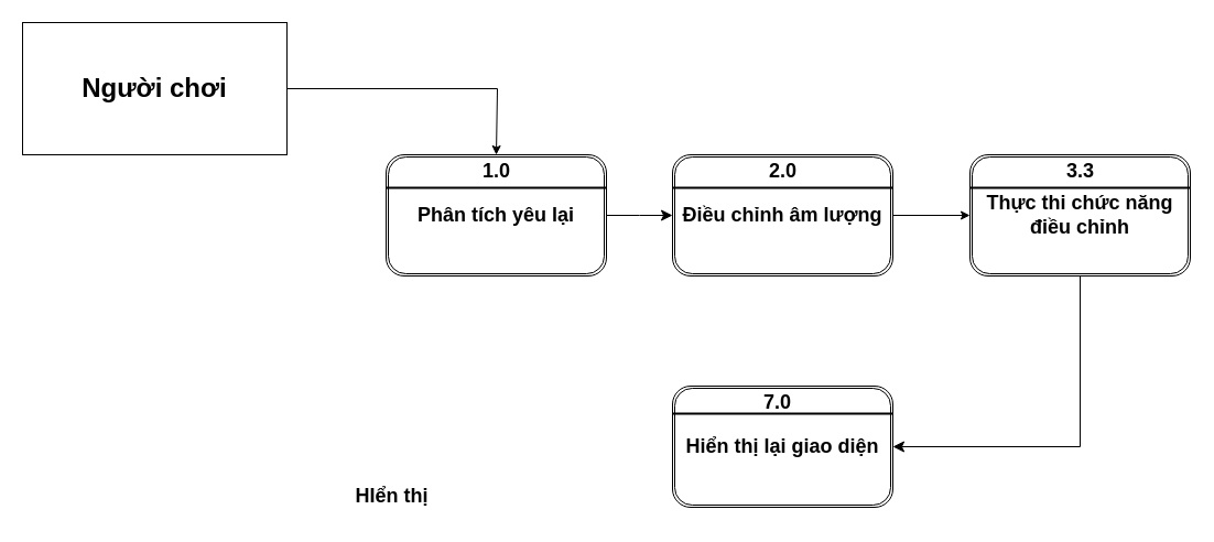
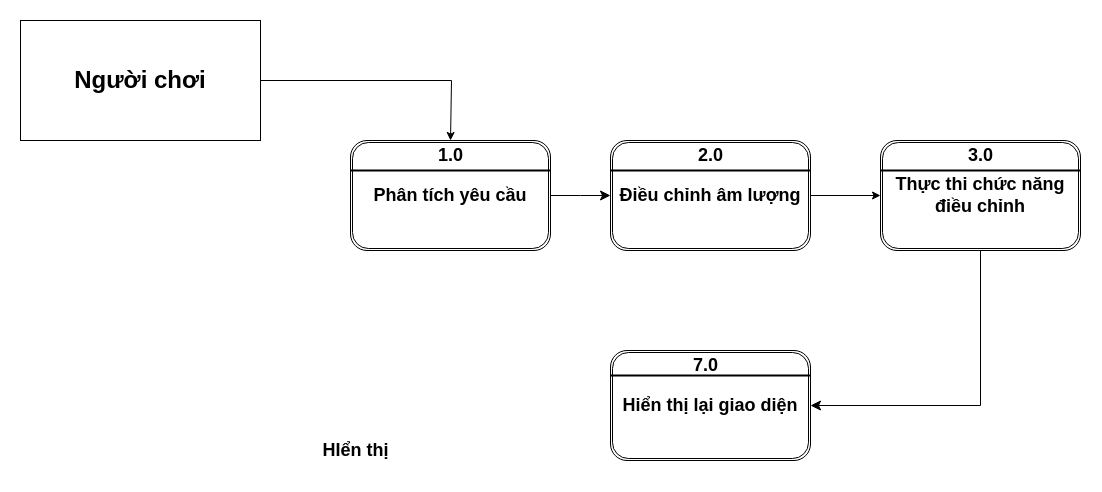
- <mxCell id="12" value="&lt;font style=&quot;font-size: 18px;&quot;&gt;&lt;b&gt;3.3&lt;/b&gt;&lt;/font&gt;" style="text;html=1;align=center;verticalAlign=middle;resizable=0;points=[];autosize=1;strokeColor=none;fillColor=none;" vertex="1" parent="1"><mxGeometry x="955" y="135" width="50" height="40" as="geometry" /></mxCell>
+ <mxCell id="12" value="&lt;font style=&quot;font-size: 18px;&quot;&gt;&lt;b&gt;3.0&lt;/b&gt;&lt;/font&gt;" style="text;html=1;align=center;verticalAlign=middle;resizable=0;points=[];autosize=1;strokeColor=none;fillColor=none;" vertex="1" parent="1"><mxGeometry x="955" y="135" width="50" height="40" as="geometry" /></mxCell>
- <mxCell id="3" value="&lt;b&gt;&lt;font style=&quot;font-size: 18px;&quot;&gt;Phân tích yêu lại&lt;/font&gt;&lt;/b&gt;" style="shape=ext;double=1;rounded=1;whiteSpace=wrap;html=1;" vertex="1" parent="1"><mxGeometry x="350" y="140" width="200" height="110" as="geometry" /></mxCell>
+ <mxCell id="3" value="&lt;b&gt;&lt;font style=&quot;font-size: 18px;&quot;&gt;Phân tích yêu cầu&lt;/font&gt;&lt;/b&gt;" style="shape=ext;double=1;rounded=1;whiteSpace=wrap;html=1;" vertex="1" parent="1"><mxGeometry x="350" y="140" width="200" height="110" as="geometry" /></mxCell>
